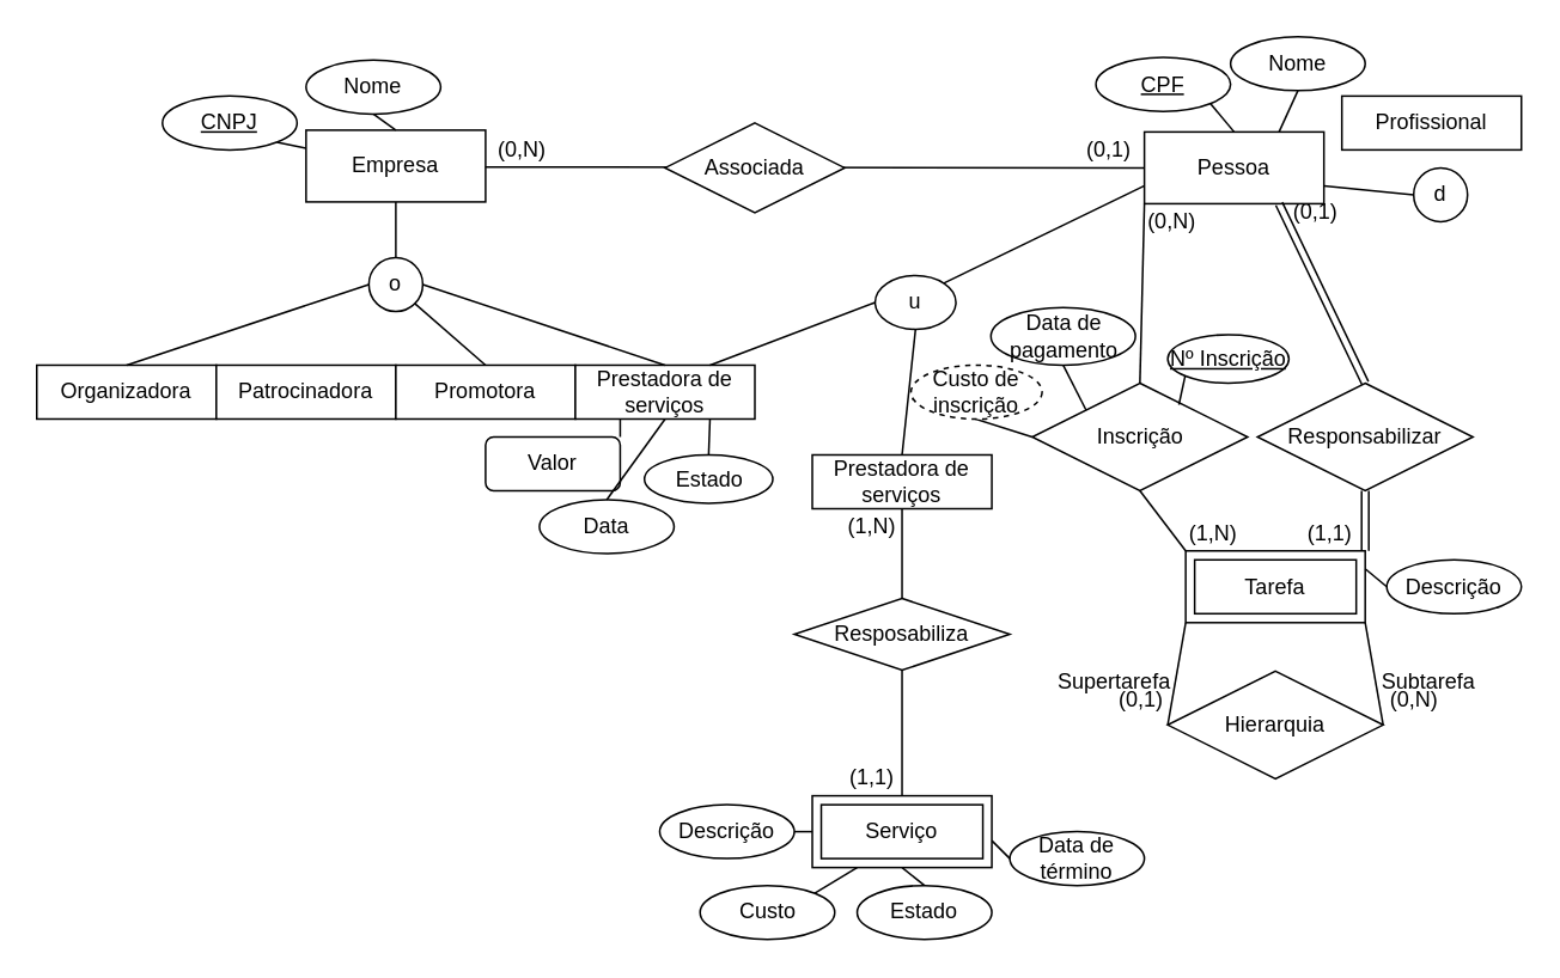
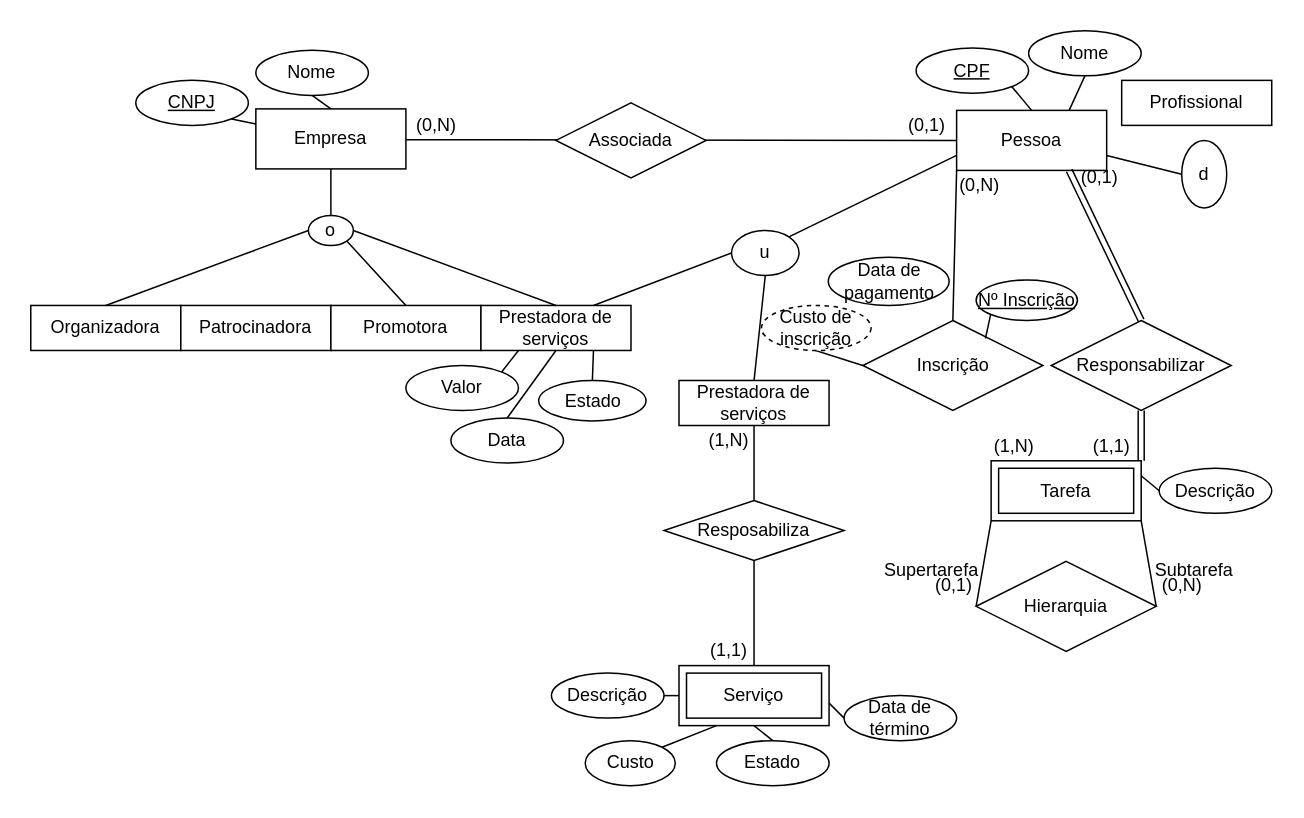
- <mxCell id="16" value="d" style="ellipse;whiteSpace=wrap;html=1;aspect=fixed;" parent="1" vertex="1"><mxGeometry x="787" y="93" width="30" height="30" as="geometry" /></mxCell>
+ <mxCell id="16" value="d" style="ellipse;whiteSpace=wrap;html=1;aspect=fixed;" parent="1" vertex="1"><mxGeometry x="787" y="93" width="30" height="45" as="geometry" /></mxCell>
- <mxCell id="21" value="o" style="ellipse;whiteSpace=wrap;html=1;aspect=fixed;" parent="1" vertex="1"><mxGeometry x="205" y="143" width="30" height="30" as="geometry" /></mxCell>
+ <mxCell id="21" value="o" style="ellipse;whiteSpace=wrap;html=1;aspect=fixed;" parent="1" vertex="1"><mxGeometry x="205" y="143" width="30" height="20" as="geometry" /></mxCell>
- <mxCell id="77" value="" style="endArrow=none;html=1;rounded=0;entryX=0.5;entryY=1;entryDx=0;entryDy=0;exitX=0;exitY=0;exitDx=0;exitDy=0;" edge="1" parent="1" source="20" target="76"><mxGeometry relative="1" as="geometry"><mxPoint x="584.5" y="253" as="sourcePoint" /><mxPoint x="517.584" y="231.75" as="targetPoint" /></mxGeometry></mxCell>
- <mxCell id="54" value="Valor" style="whiteSpace=wrap;html=1;align=center;rounded=1;" vertex="1" parent="1"><mxGeometry x="270" y="243" width="75" height="30" as="geometry" /></mxCell>
+ <mxCell id="54" value="Valor" style="ellipse;whiteSpace=wrap;html=1;align=center;" vertex="1" parent="1"><mxGeometry x="270" y="243" width="75" height="30" as="geometry" /></mxCell>
- <mxCell id="45" value="" style="endArrow=none;html=1;rounded=0;entryX=0;entryY=0;entryDx=0;entryDy=0;exitX=0.5;exitY=1;exitDx=0;exitDy=0;" parent="1" source="20" target="49" edge="1"><mxGeometry relative="1" as="geometry"><mxPoint x="627" y="223" as="sourcePoint" /><mxPoint x="637" y="303" as="targetPoint" /></mxGeometry></mxCell>
- <mxCell id="34" value="Custo" style="ellipse;whiteSpace=wrap;html=1;align=center;" parent="1" vertex="1"><mxGeometry x="389.5" y="493" width="75" height="30" as="geometry" /></mxCell>
+ <mxCell id="34" value="Custo" style="ellipse;whiteSpace=wrap;html=1;align=center;" parent="1" vertex="1"><mxGeometry x="389.5" y="493" width="60" height="30" as="geometry" /></mxCell>
